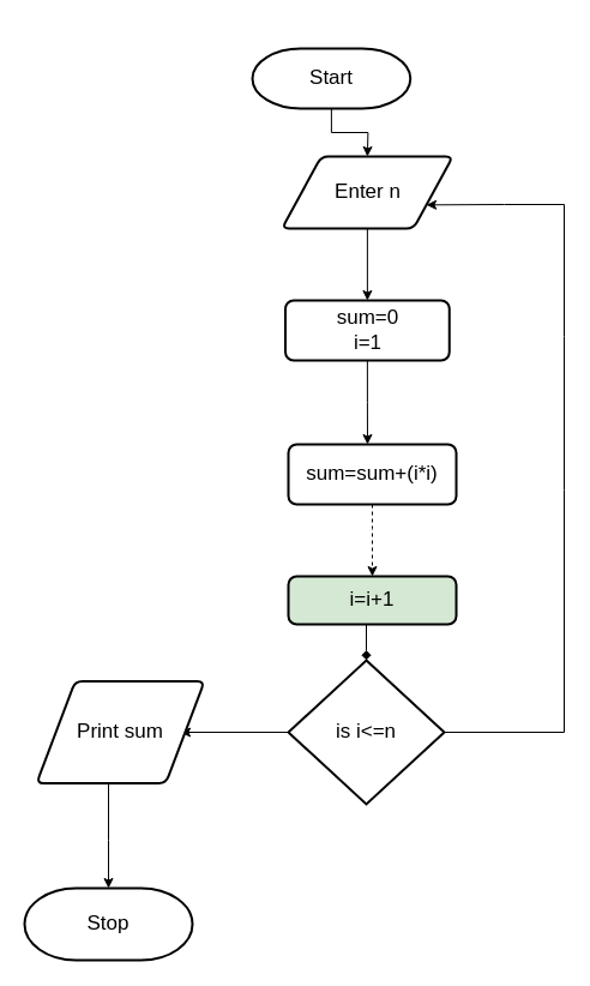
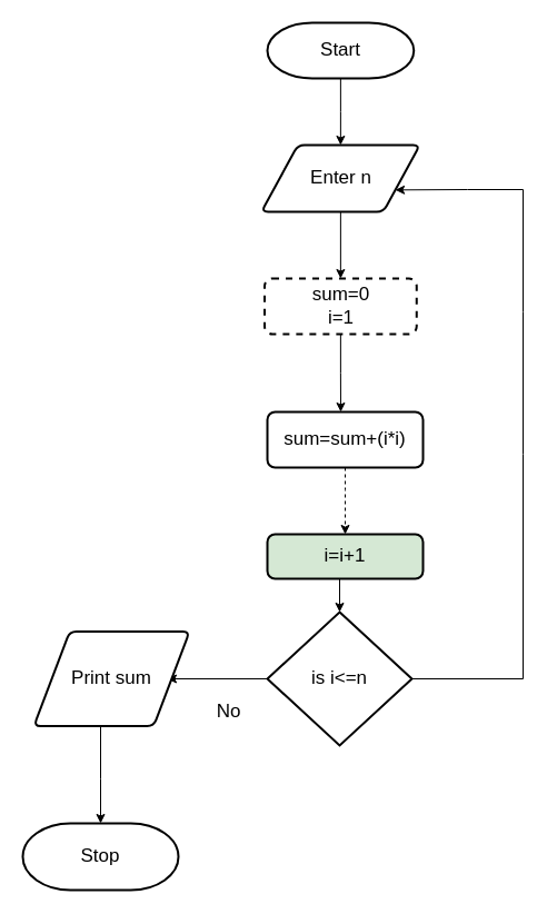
- <mxCell id="6" value="Start" style="strokeWidth=2;html=1;shape=mxgraph.flowchart.terminator;whiteSpace=wrap;fontSize=17;" vertex="1" parent="1"><mxGeometry x="210.01" y="40" width="131.75" height="50" as="geometry" /></mxCell>
+ <mxCell id="6" value="Start" style="strokeWidth=2;html=1;shape=mxgraph.flowchart.terminator;whiteSpace=wrap;fontSize=17;" vertex="1" parent="1"><mxGeometry x="240.01" y="20" width="131.75" height="50" as="geometry" /></mxCell>
- <mxCell id="3" value="sum=0&lt;br&gt;i=1" style="rounded=1;whiteSpace=wrap;html=1;absoluteArcSize=1;arcSize=14;strokeWidth=2;fontSize=17;" vertex="1" parent="1"><mxGeometry x="237.5" y="250" width="136.76" height="50" as="geometry" /></mxCell>
+ <mxCell id="3" value="sum=0&lt;br&gt;i=1" style="rounded=1;whiteSpace=wrap;html=1;absoluteArcSize=1;arcSize=14;strokeWidth=2;fontSize=17;dashed=1;" vertex="1" parent="1"><mxGeometry x="237.5" y="250" width="136.76" height="50" as="geometry" /></mxCell>
- <mxCell id="10" style="edgeStyle=orthogonalEdgeStyle;rounded=0;orthogonalLoop=1;jettySize=auto;html=1;exitX=0.5;exitY=1;exitDx=0;exitDy=0;entryX=0.5;entryY=0;entryDx=0;entryDy=0;entryPerimeter=0;fontSize=17;endArrow=diamond;" edge="1" parent="1" source="11" target="13"><mxGeometry relative="1" as="geometry" /></mxCell>
+ <mxCell id="10" style="edgeStyle=orthogonalEdgeStyle;rounded=0;orthogonalLoop=1;jettySize=auto;html=1;exitX=0.5;exitY=1;exitDx=0;exitDy=0;entryX=0.5;entryY=0;entryDx=0;entryDy=0;entryPerimeter=0;fontSize=17;" edge="1" parent="1" source="11" target="13"><mxGeometry relative="1" as="geometry" /></mxCell>
+ <mxCell id="15" value="No" style="text;html=1;align=center;verticalAlign=middle;resizable=0;points=[];autosize=1;strokeColor=none;fillColor=none;fontSize=17;" vertex="1" parent="1"><mxGeometry x="180" y="625" width="50" height="30" as="geometry" /></mxCell>
